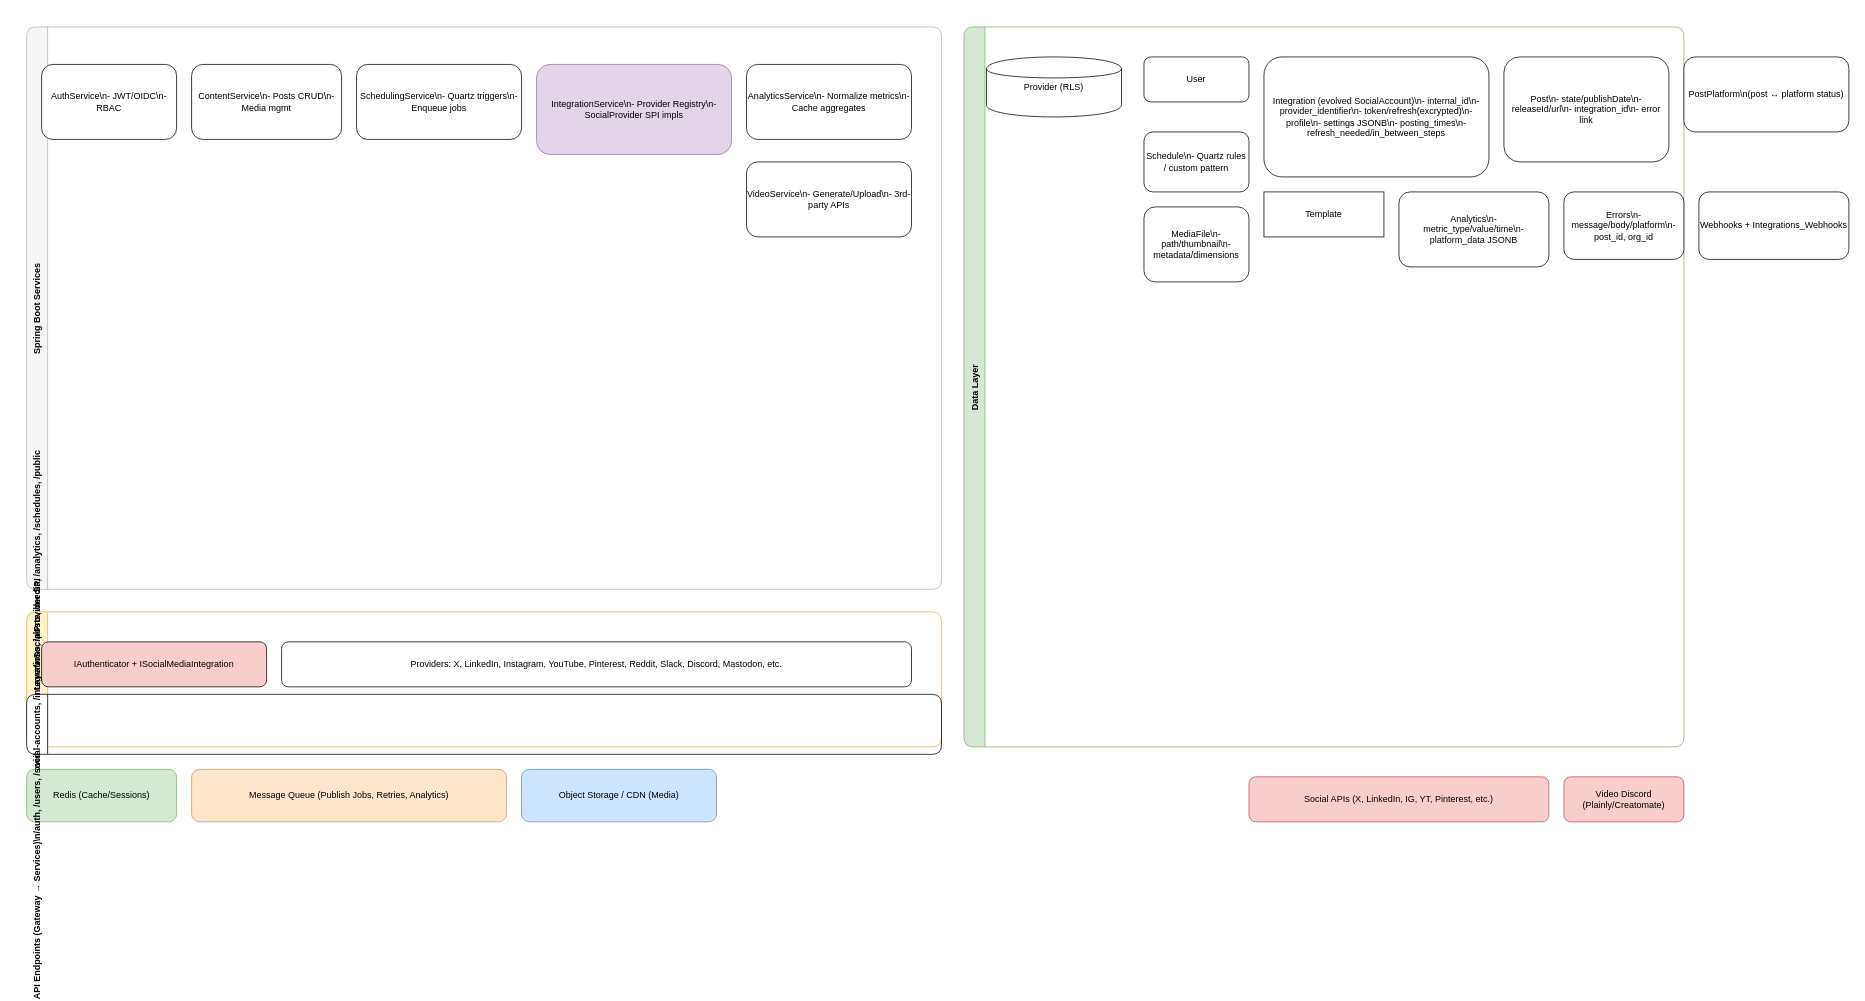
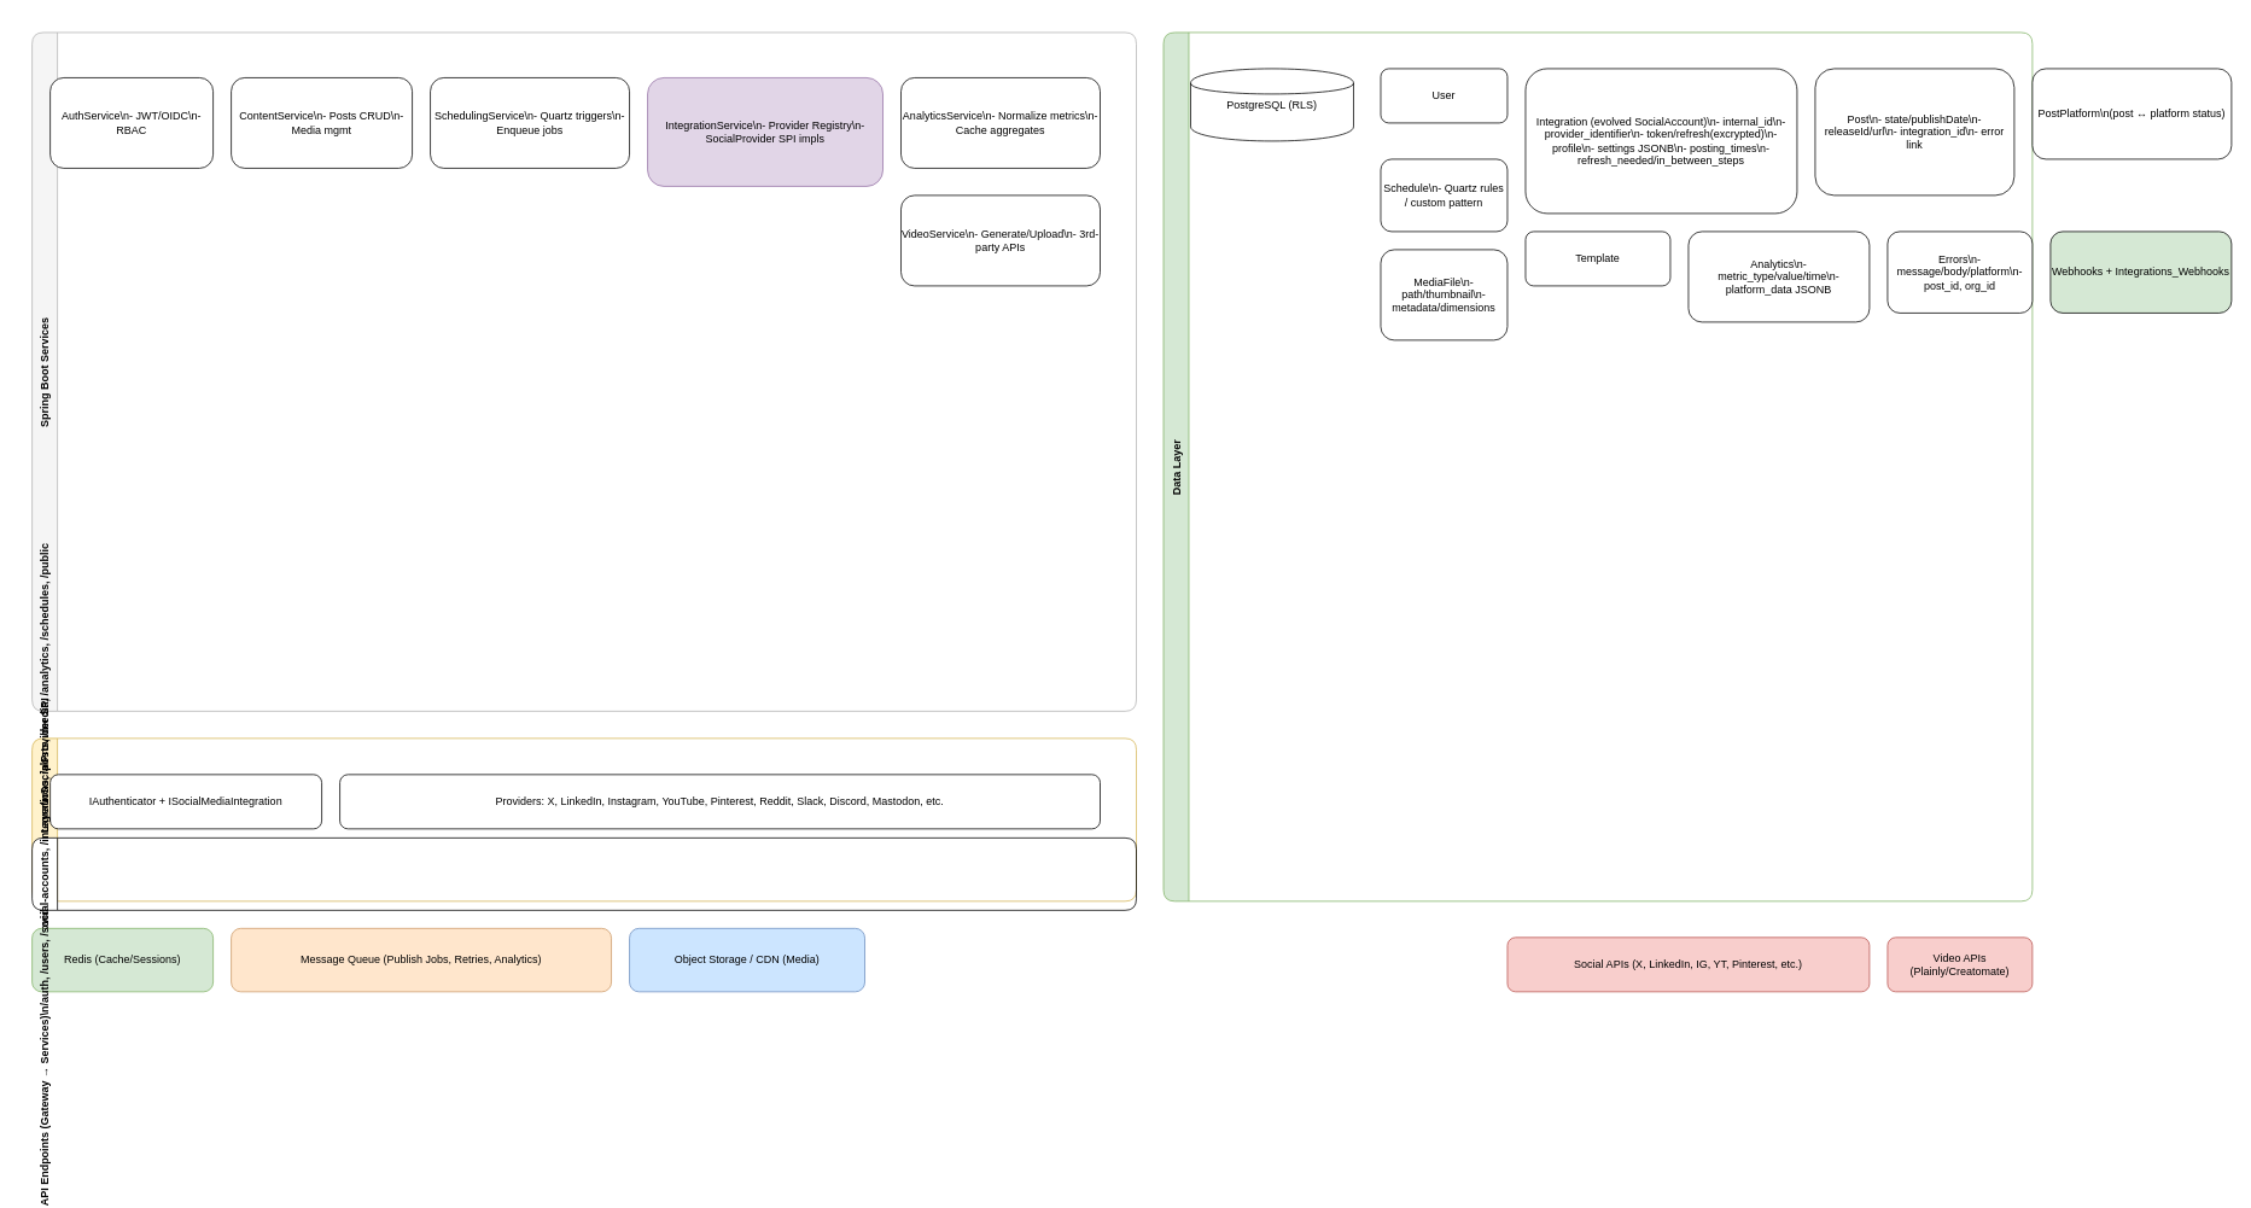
- <mxCell id="13" value="Provider (RLS)" style="shape=cylinder;whiteSpace=wrap;html=1;" vertex="1" parent="12"><mxGeometry x="30" y="40" width="180" height="80" as="geometry" /></mxCell>
+ <mxCell id="13" value="PostgreSQL (RLS)" style="shape=cylinder;whiteSpace=wrap;html=1;" vertex="1" parent="12"><mxGeometry x="30" y="40" width="180" height="80" as="geometry" /></mxCell>
- <mxCell id="20" value="Template" style="whiteSpace=wrap;html=1;rounded=0;" vertex="1" parent="12"><mxGeometry x="400" y="220" width="160" height="60" as="geometry" /></mxCell>
+ <mxCell id="20" value="Template" style="rounded=1;whiteSpace=wrap;html=1;" vertex="1" parent="12"><mxGeometry x="400" y="220" width="160" height="60" as="geometry" /></mxCell>
- <mxCell id="23" value="Webhooks + Integrations_Webhooks" style="rounded=1;whiteSpace=wrap;html=1;" vertex="1" parent="12"><mxGeometry x="980" y="220" width="200" height="90" as="geometry" /></mxCell>
+ <mxCell id="23" value="Webhooks + Integrations_Webhooks" style="rounded=1;whiteSpace=wrap;html=1;fillColor=#d5e8d4;" vertex="1" parent="12"><mxGeometry x="980" y="220" width="200" height="90" as="geometry" /></mxCell>
- <mxCell id="10" value="IAuthenticator + ISocialMediaIntegration" style="rounded=1;whiteSpace=wrap;html=1;fillColor=#f8cecc;" vertex="1" parent="9"><mxGeometry x="20" y="40" width="300" height="60" as="geometry" /></mxCell>
+ <mxCell id="10" value="IAuthenticator + ISocialMediaIntegration" style="rounded=1;whiteSpace=wrap;html=1;" vertex="1" parent="9"><mxGeometry x="20" y="40" width="300" height="60" as="geometry" /></mxCell>
- <mxCell id="29" value="Video Discord (Plainly/Creatomate)" style="rounded=1;whiteSpace=wrap;html=1;fillColor=#f8cecc;strokeColor=#b85450;" vertex="1" parent="1"><mxGeometry x="2070" y="1020" width="160" height="60" as="geometry" /></mxCell>
+ <mxCell id="29" value="Video APIs (Plainly/Creatomate)" style="rounded=1;whiteSpace=wrap;html=1;fillColor=#f8cecc;strokeColor=#b85450;" vertex="1" parent="1"><mxGeometry x="2070" y="1020" width="160" height="60" as="geometry" /></mxCell>
